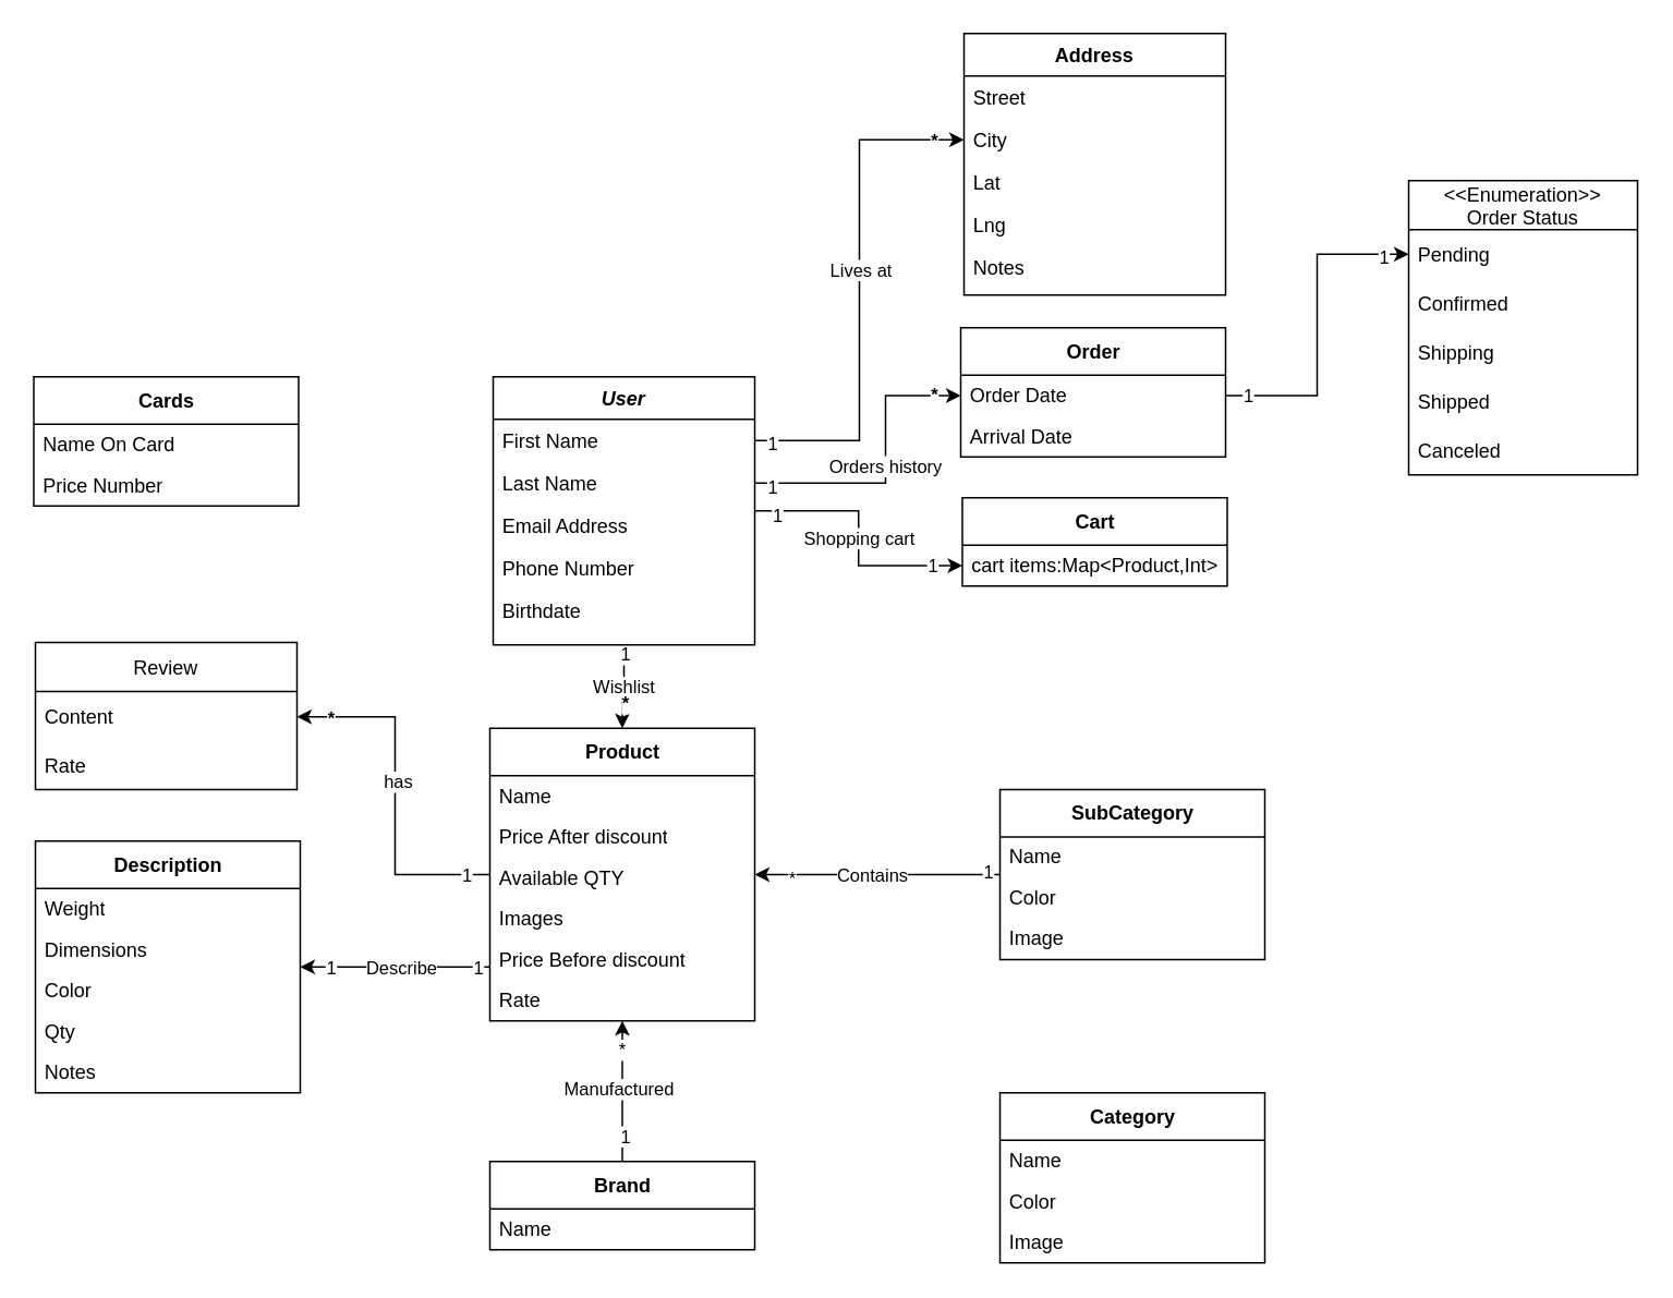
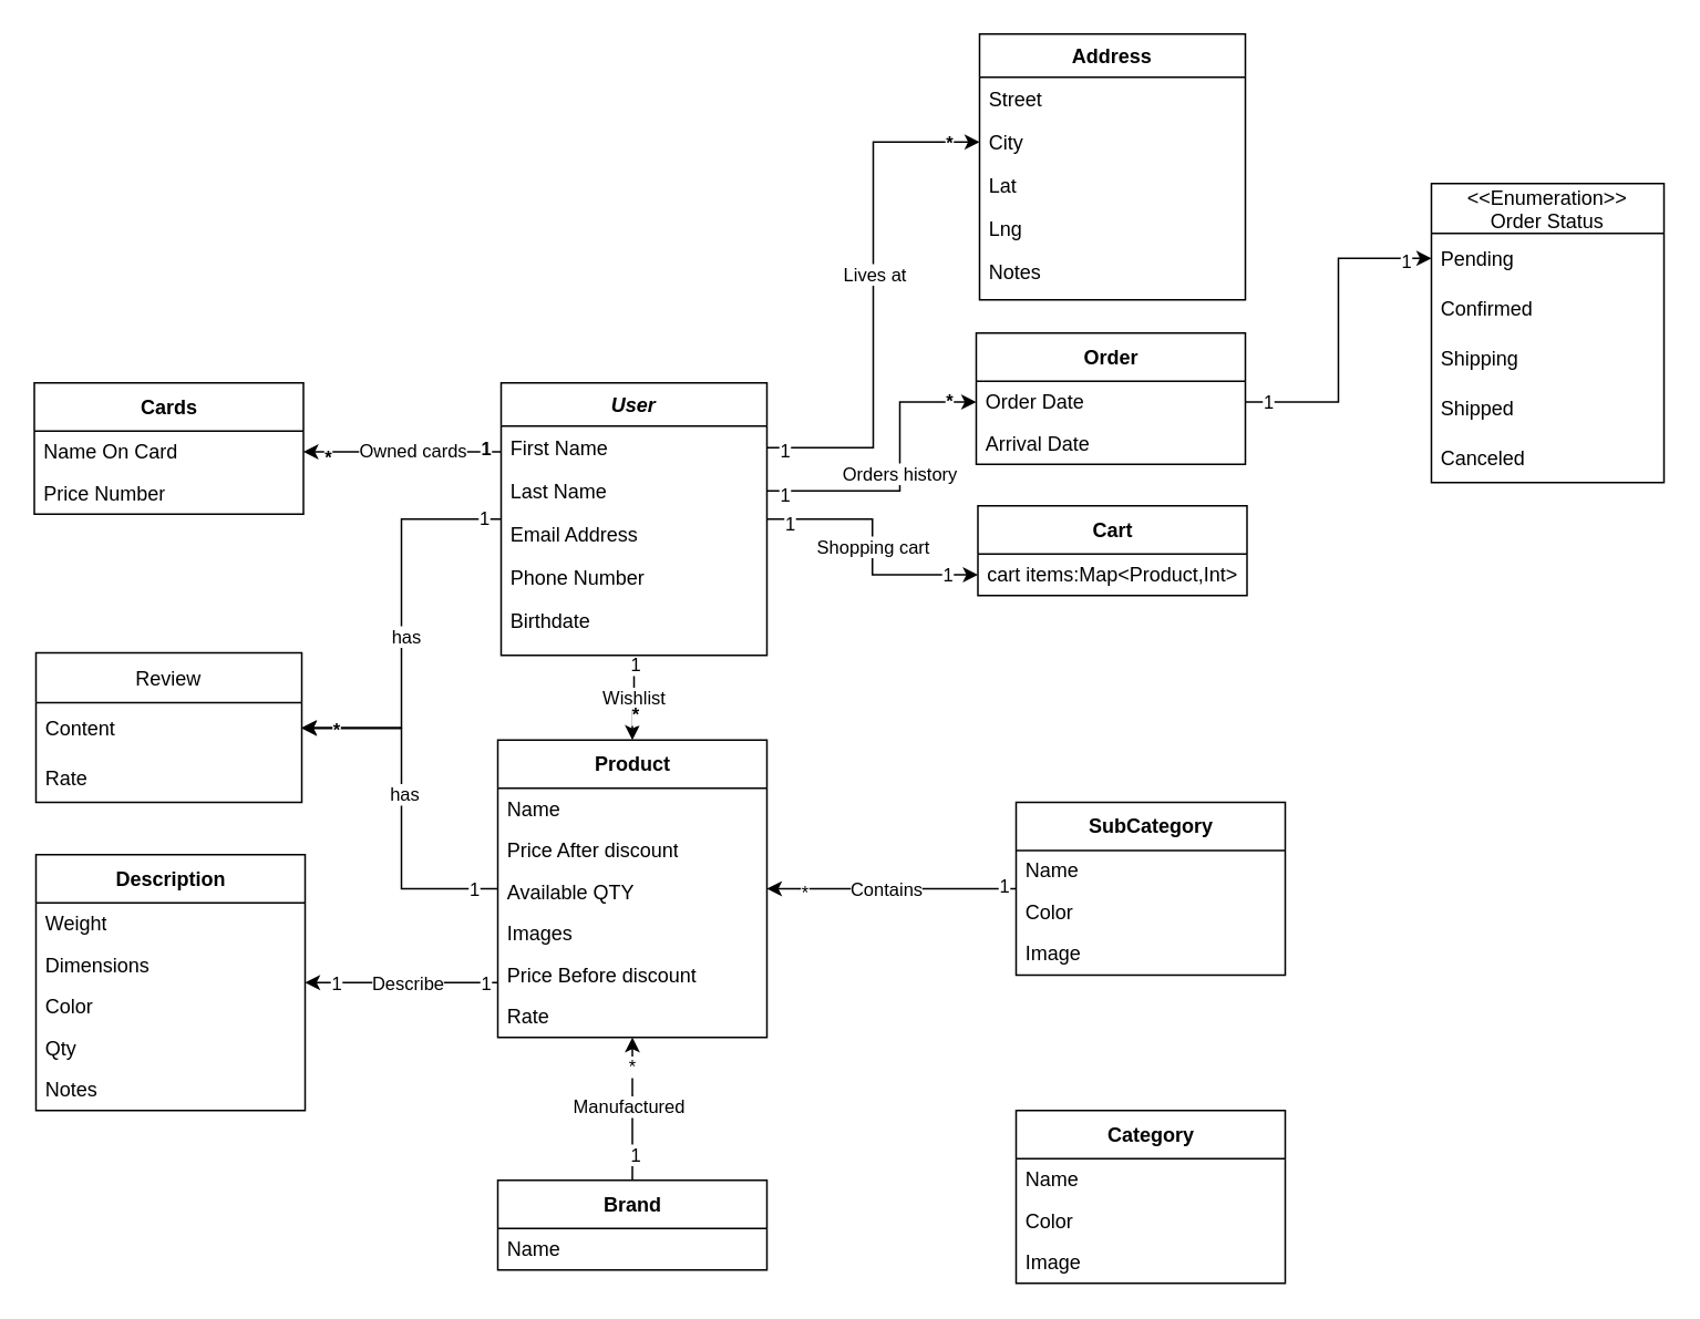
+ <mxCell id="62" style="edgeStyle=orthogonalEdgeStyle;rounded=0;orthogonalLoop=1;jettySize=auto;html=1;entryX=1;entryY=0.5;entryDx=0;entryDy=0;" parent="1" source="15" target="34" edge="1"><mxGeometry relative="1" as="geometry"><Array as="points"><mxPoint x="242" y="272" /></Array></mxGeometry></mxCell>
+ <mxCell id="63" value="Owned cards" style="edgeLabel;html=1;align=center;verticalAlign=middle;resizable=0;points=[];" parent="62" vertex="1" connectable="0"><mxGeometry x="-0.089" y="2" relative="1" as="geometry"><mxPoint y="-3" as="offset" /></mxGeometry></mxCell>
+ <mxCell id="64" value="&lt;b&gt;1&lt;/b&gt;" style="edgeLabel;html=1;align=center;verticalAlign=middle;resizable=0;points=[];" parent="62" vertex="1" connectable="0"><mxGeometry x="-0.899" y="-2" relative="1" as="geometry"><mxPoint x="-4" as="offset" /></mxGeometry></mxCell>
+ <mxCell id="65" value="&lt;b&gt;*&lt;/b&gt;" style="edgeLabel;html=1;align=center;verticalAlign=middle;resizable=0;points=[];" parent="62" vertex="1" connectable="0"><mxGeometry x="0.764" y="3" relative="1" as="geometry"><mxPoint as="offset" /></mxGeometry></mxCell>
+ <mxCell id="12" style="edgeStyle=orthogonalEdgeStyle;rounded=0;orthogonalLoop=1;jettySize=auto;html=1;" edge="1" parent="1" source="15" target="90"><mxGeometry relative="1" as="geometry" /></mxCell>
+ <mxCell id="13" value="1" style="edgeLabel;html=1;align=center;verticalAlign=middle;resizable=0;points=[];" vertex="1" connectable="0" parent="12"><mxGeometry x="-0.913" y="-1" relative="1" as="geometry"><mxPoint as="offset" /></mxGeometry></mxCell>
+ <mxCell id="14" value="has" style="edgeLabel;html=1;align=center;verticalAlign=middle;resizable=0;points=[];" vertex="1" connectable="0" parent="12"><mxGeometry x="0.062" y="2" relative="1" as="geometry"><mxPoint as="offset" /></mxGeometry></mxCell>
